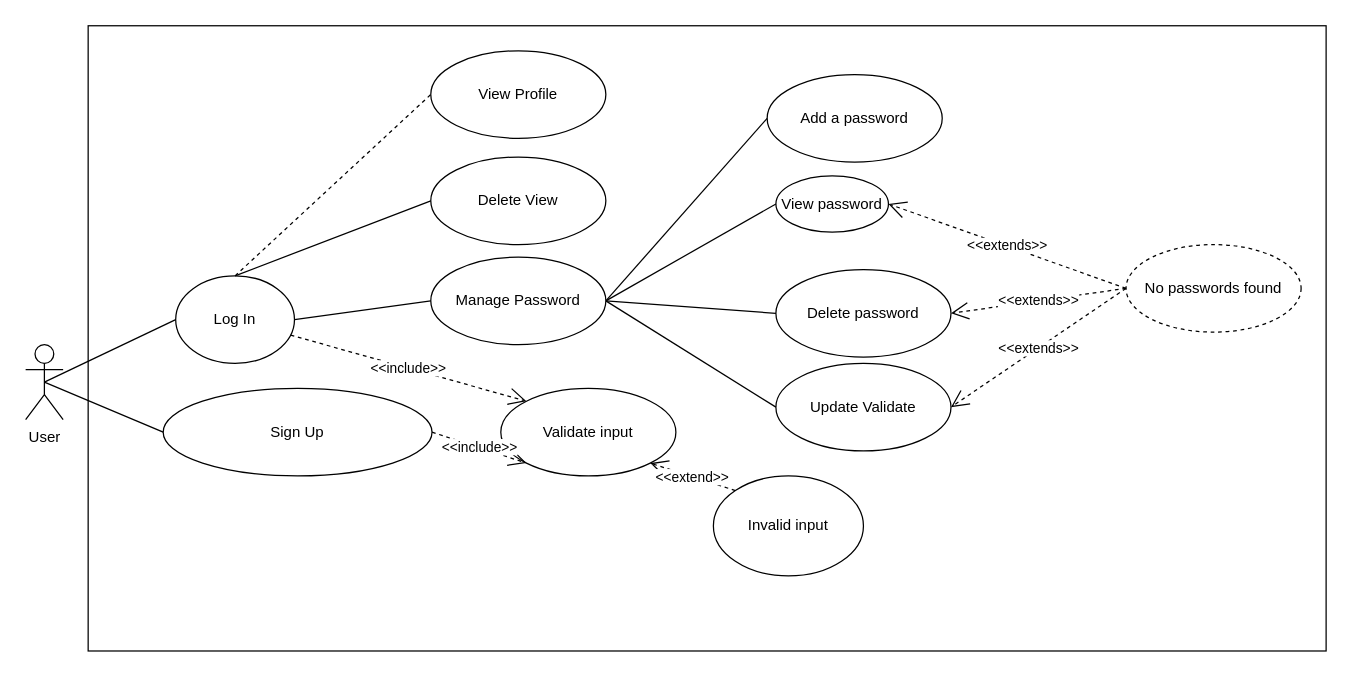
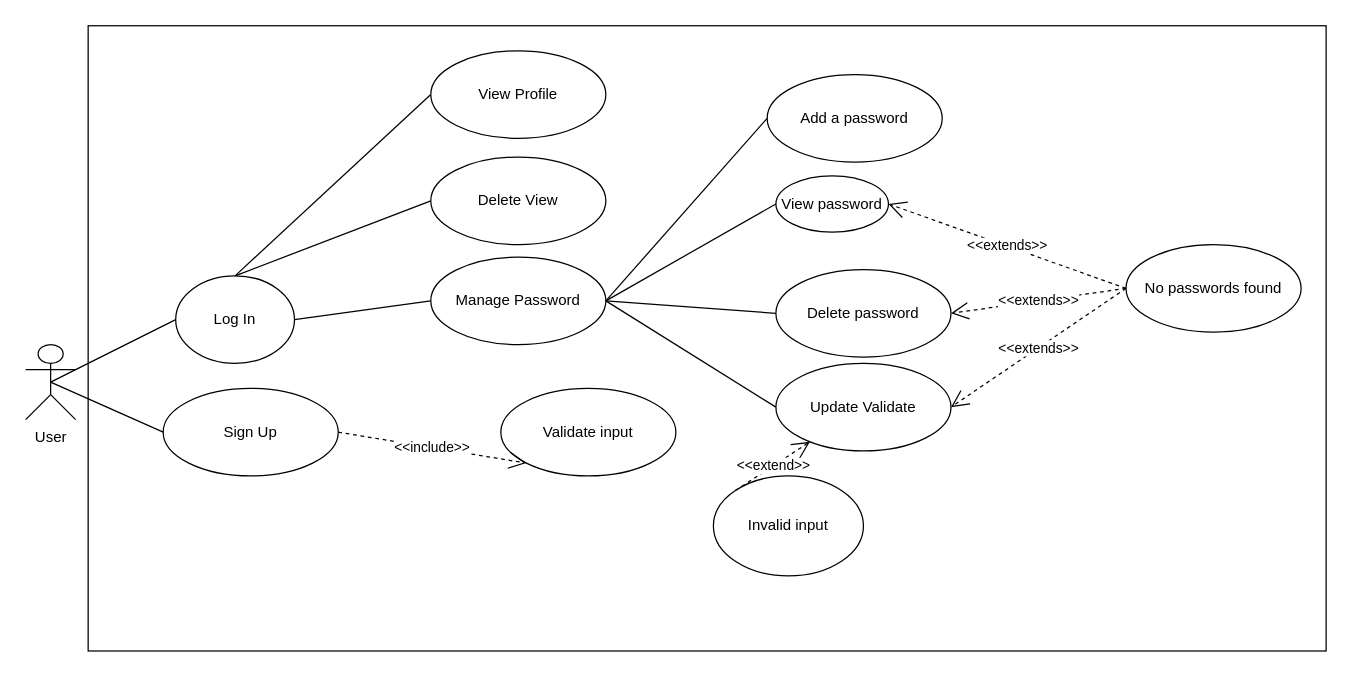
- <mxCell id="24" value="" style="endArrow=none;html=1;rounded=0;exitX=0.5;exitY=0;exitDx=0;exitDy=0;entryX=0;entryY=0.5;entryDx=0;entryDy=0;dashed=1;" parent="1" source="4" target="17" edge="1"><mxGeometry width="50" height="50" relative="1" as="geometry"><mxPoint x="290" y="210" as="sourcePoint" /><mxPoint x="430" y="110" as="targetPoint" /></mxGeometry></mxCell>
+ <mxCell id="24" value="" style="endArrow=none;html=1;rounded=0;exitX=0.5;exitY=0;exitDx=0;exitDy=0;entryX=0;entryY=0.5;entryDx=0;entryDy=0;" parent="1" source="4" target="17" edge="1"><mxGeometry width="50" height="50" relative="1" as="geometry"><mxPoint x="290" y="210" as="sourcePoint" /><mxPoint x="430" y="110" as="targetPoint" /></mxGeometry></mxCell>
- <mxCell id="28" value="No passwords found" style="ellipse;whiteSpace=wrap;html=1;dashed=1;" parent="1" vertex="1"><mxGeometry x="900" y="195" width="140" height="70" as="geometry" /></mxCell>
+ <mxCell id="28" value="No passwords found" style="ellipse;whiteSpace=wrap;html=1;" parent="1" vertex="1"><mxGeometry x="900" y="195" width="140" height="70" as="geometry" /></mxCell>
- <mxCell id="7" value="&amp;lt;&amp;lt;include&amp;gt;&amp;gt;" style="endArrow=open;endSize=12;dashed=1;html=1;rounded=0;entryX=0;entryY=0;entryDx=0;entryDy=0;" parent="1" source="4" target="6" edge="1"><mxGeometry width="160" relative="1" as="geometry"><mxPoint x="360" y="270" as="sourcePoint" /><mxPoint x="520" y="270" as="targetPoint" /></mxGeometry></mxCell>
- <mxCell id="3" value="User" style="shape=umlActor;verticalLabelPosition=bottom;verticalAlign=top;html=1;outlineConnect=0;" parent="1" vertex="1"><mxGeometry x="20" y="275" width="30" height="60" as="geometry" /></mxCell>
+ <mxCell id="3" value="User" style="shape=umlActor;verticalLabelPosition=bottom;verticalAlign=top;html=1;outlineConnect=0;" parent="1" vertex="1"><mxGeometry x="20" y="275" width="40" height="60" as="geometry" /></mxCell>
- <mxCell id="5" value="Sign Up" style="ellipse;whiteSpace=wrap;html=1;" parent="1" vertex="1"><mxGeometry x="130" y="310" width="215" height="70" as="geometry" /></mxCell>
+ <mxCell id="5" value="Sign Up" style="ellipse;whiteSpace=wrap;html=1;" parent="1" vertex="1"><mxGeometry x="130" y="310" width="140" height="70" as="geometry" /></mxCell>
- <mxCell id="26" value="&amp;lt;&amp;lt;extend&amp;gt;&amp;gt;" style="endArrow=open;endSize=12;dashed=1;html=1;rounded=0;entryX=1;entryY=1;entryDx=0;entryDy=0;exitX=0;exitY=0;exitDx=0;exitDy=0;" parent="1" source="25" target="6" edge="1"><mxGeometry width="160" relative="1" as="geometry"><mxPoint x="620" y="320" as="sourcePoint" /><mxPoint x="460" y="320" as="targetPoint" /></mxGeometry></mxCell>
+ <mxCell id="26" value="&amp;lt;&amp;lt;extend&amp;gt;&amp;gt;" style="endArrow=open;endSize=12;dashed=1;html=1;rounded=0;exitX=0;exitY=0;exitDx=0;exitDy=0;" parent="1" source="25" target="12" edge="1"><mxGeometry width="160" relative="1" as="geometry"><mxPoint x="620" y="320" as="sourcePoint" /><mxPoint x="460" y="320" as="targetPoint" /></mxGeometry></mxCell>
